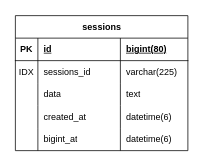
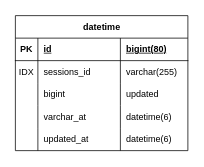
- <mxCell id="2" value="sessions" style="shape=table;startSize=30;container=1;collapsible=1;childLayout=tableLayout;fixedRows=1;rowLines=0;fontStyle=1;align=center;resizeLast=1;html=1;" parent="1" vertex="1"><mxGeometry x="20" y="20" width="230" height="180" as="geometry" /></mxCell>
+ <mxCell id="2" value="datetime" style="shape=table;startSize=30;container=1;collapsible=1;childLayout=tableLayout;fixedRows=1;rowLines=0;fontStyle=1;align=center;resizeLast=1;html=1;" parent="1" vertex="1"><mxGeometry x="20" y="20" width="230" height="180" as="geometry" /></mxCell>
- <mxCell id="10" value="varchar(225)" style="shape=partialRectangle;connectable=0;fillColor=none;top=0;left=0;bottom=0;right=0;align=left;spacingLeft=6;overflow=hidden;whiteSpace=wrap;html=1;perimeterSpacing=6;" vertex="1" parent="7"><mxGeometry x="140" width="90" height="30" as="geometry"><mxRectangle width="90" height="30" as="alternateBounds" /></mxGeometry></mxCell>
+ <mxCell id="10" value="varchar(255)" style="shape=partialRectangle;connectable=0;fillColor=none;top=0;left=0;bottom=0;right=0;align=left;spacingLeft=6;overflow=hidden;whiteSpace=wrap;html=1;perimeterSpacing=6;" vertex="1" parent="7"><mxGeometry x="140" width="90" height="30" as="geometry"><mxRectangle width="90" height="30" as="alternateBounds" /></mxGeometry></mxCell>
- <mxCell id="13" value="data" style="shape=partialRectangle;connectable=0;fillColor=none;top=0;left=0;bottom=0;right=0;align=left;spacingLeft=6;overflow=hidden;whiteSpace=wrap;html=1;perimeterSpacing=6;" parent="11" vertex="1"><mxGeometry x="30" width="110" height="30" as="geometry"><mxRectangle width="110" height="30" as="alternateBounds" /></mxGeometry></mxCell>
+ <mxCell id="13" value="bigint" style="shape=partialRectangle;connectable=0;fillColor=none;top=0;left=0;bottom=0;right=0;align=left;spacingLeft=6;overflow=hidden;whiteSpace=wrap;html=1;perimeterSpacing=6;" parent="11" vertex="1"><mxGeometry x="30" width="110" height="30" as="geometry"><mxRectangle width="110" height="30" as="alternateBounds" /></mxGeometry></mxCell>
- <mxCell id="14" value="text" style="shape=partialRectangle;connectable=0;fillColor=none;top=0;left=0;bottom=0;right=0;align=left;spacingLeft=6;overflow=hidden;whiteSpace=wrap;html=1;perimeterSpacing=6;" vertex="1" parent="11"><mxGeometry x="140" width="90" height="30" as="geometry"><mxRectangle width="90" height="30" as="alternateBounds" /></mxGeometry></mxCell>
+ <mxCell id="14" value="updated" style="shape=partialRectangle;connectable=0;fillColor=none;top=0;left=0;bottom=0;right=0;align=left;spacingLeft=6;overflow=hidden;whiteSpace=wrap;html=1;perimeterSpacing=6;" vertex="1" parent="11"><mxGeometry x="140" width="90" height="30" as="geometry"><mxRectangle width="90" height="30" as="alternateBounds" /></mxGeometry></mxCell>
- <mxCell id="17" value="created_at" style="shape=partialRectangle;connectable=0;fillColor=none;top=0;left=0;bottom=0;right=0;align=left;spacingLeft=6;overflow=hidden;whiteSpace=wrap;html=1;perimeterSpacing=6;" vertex="1" parent="15"><mxGeometry x="30" width="110" height="30" as="geometry"><mxRectangle width="110" height="30" as="alternateBounds" /></mxGeometry></mxCell>
+ <mxCell id="17" value="varchar_at" style="shape=partialRectangle;connectable=0;fillColor=none;top=0;left=0;bottom=0;right=0;align=left;spacingLeft=6;overflow=hidden;whiteSpace=wrap;html=1;perimeterSpacing=6;" vertex="1" parent="15"><mxGeometry x="30" width="110" height="30" as="geometry"><mxRectangle width="110" height="30" as="alternateBounds" /></mxGeometry></mxCell>
- <mxCell id="21" value="bigint_at" style="shape=partialRectangle;connectable=0;fillColor=none;top=0;left=0;bottom=0;right=0;align=left;spacingLeft=6;overflow=hidden;whiteSpace=wrap;html=1;perimeterSpacing=6;" vertex="1" parent="19"><mxGeometry x="30" width="110" height="30" as="geometry"><mxRectangle width="110" height="30" as="alternateBounds" /></mxGeometry></mxCell>
+ <mxCell id="21" value="updated_at" style="shape=partialRectangle;connectable=0;fillColor=none;top=0;left=0;bottom=0;right=0;align=left;spacingLeft=6;overflow=hidden;whiteSpace=wrap;html=1;perimeterSpacing=6;" vertex="1" parent="19"><mxGeometry x="30" width="110" height="30" as="geometry"><mxRectangle width="110" height="30" as="alternateBounds" /></mxGeometry></mxCell>
